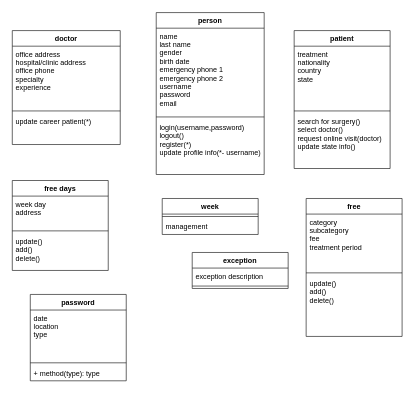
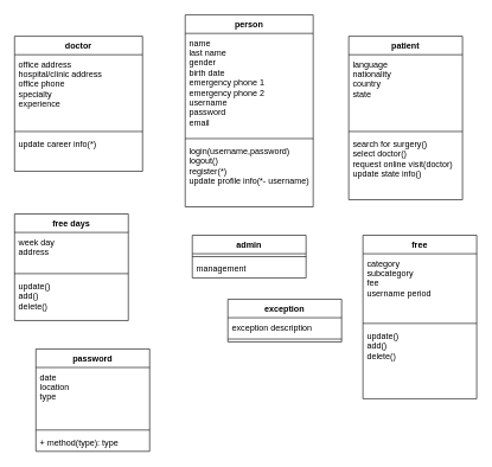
- <mxCell id="7" value="treatment&#10;nationality&#10;country&#10;state" style="text;strokeColor=none;fillColor=none;align=left;verticalAlign=top;spacingLeft=4;spacingRight=4;overflow=hidden;rotatable=0;points=[[0,0.5],[1,0.5]];portConstraint=eastwest;" vertex="1" parent="6"><mxGeometry y="26" width="160" height="104" as="geometry" /></mxCell>
+ <mxCell id="7" value="language&#10;nationality&#10;country&#10;state" style="text;strokeColor=none;fillColor=none;align=left;verticalAlign=top;spacingLeft=4;spacingRight=4;overflow=hidden;rotatable=0;points=[[0,0.5],[1,0.5]];portConstraint=eastwest;" vertex="1" parent="6"><mxGeometry y="26" width="160" height="104" as="geometry" /></mxCell>
- <mxCell id="13" value="update career patient(*)" style="text;strokeColor=none;fillColor=none;align=left;verticalAlign=top;spacingLeft=4;spacingRight=4;overflow=hidden;rotatable=0;points=[[0,0.5],[1,0.5]];portConstraint=eastwest;" vertex="1" parent="10"><mxGeometry y="138" width="180" height="52" as="geometry" /></mxCell>
+ <mxCell id="13" value="update career info(*)" style="text;strokeColor=none;fillColor=none;align=left;verticalAlign=top;spacingLeft=4;spacingRight=4;overflow=hidden;rotatable=0;points=[[0,0.5],[1,0.5]];portConstraint=eastwest;" vertex="1" parent="10"><mxGeometry y="138" width="180" height="52" as="geometry" /></mxCell>
- <mxCell id="18" value="week" style="swimlane;fontStyle=1;align=center;verticalAlign=top;childLayout=stackLayout;horizontal=1;startSize=26;horizontalStack=0;resizeParent=1;resizeParentMax=0;resizeLast=0;collapsible=1;marginBottom=0;" vertex="1" parent="1"><mxGeometry x="270" y="330" width="160" height="60" as="geometry" /></mxCell>
+ <mxCell id="18" value="admin" style="swimlane;fontStyle=1;align=center;verticalAlign=top;childLayout=stackLayout;horizontal=1;startSize=26;horizontalStack=0;resizeParent=1;resizeParentMax=0;resizeLast=0;collapsible=1;marginBottom=0;" vertex="1" parent="1"><mxGeometry x="270" y="330" width="160" height="60" as="geometry" /></mxCell>
- <mxCell id="22" value="category&#10;subcategory&#10;fee&#10;treatment period&#10;" style="text;strokeColor=none;fillColor=none;align=left;verticalAlign=top;spacingLeft=4;spacingRight=4;overflow=hidden;rotatable=0;points=[[0,0.5],[1,0.5]];portConstraint=eastwest;" vertex="1" parent="21"><mxGeometry y="26" width="160" height="94" as="geometry" /></mxCell>
+ <mxCell id="22" value="category&#10;subcategory&#10;fee&#10;username period&#10;" style="text;strokeColor=none;fillColor=none;align=left;verticalAlign=top;spacingLeft=4;spacingRight=4;overflow=hidden;rotatable=0;points=[[0,0.5],[1,0.5]];portConstraint=eastwest;" vertex="1" parent="21"><mxGeometry y="26" width="160" height="94" as="geometry" /></mxCell>
